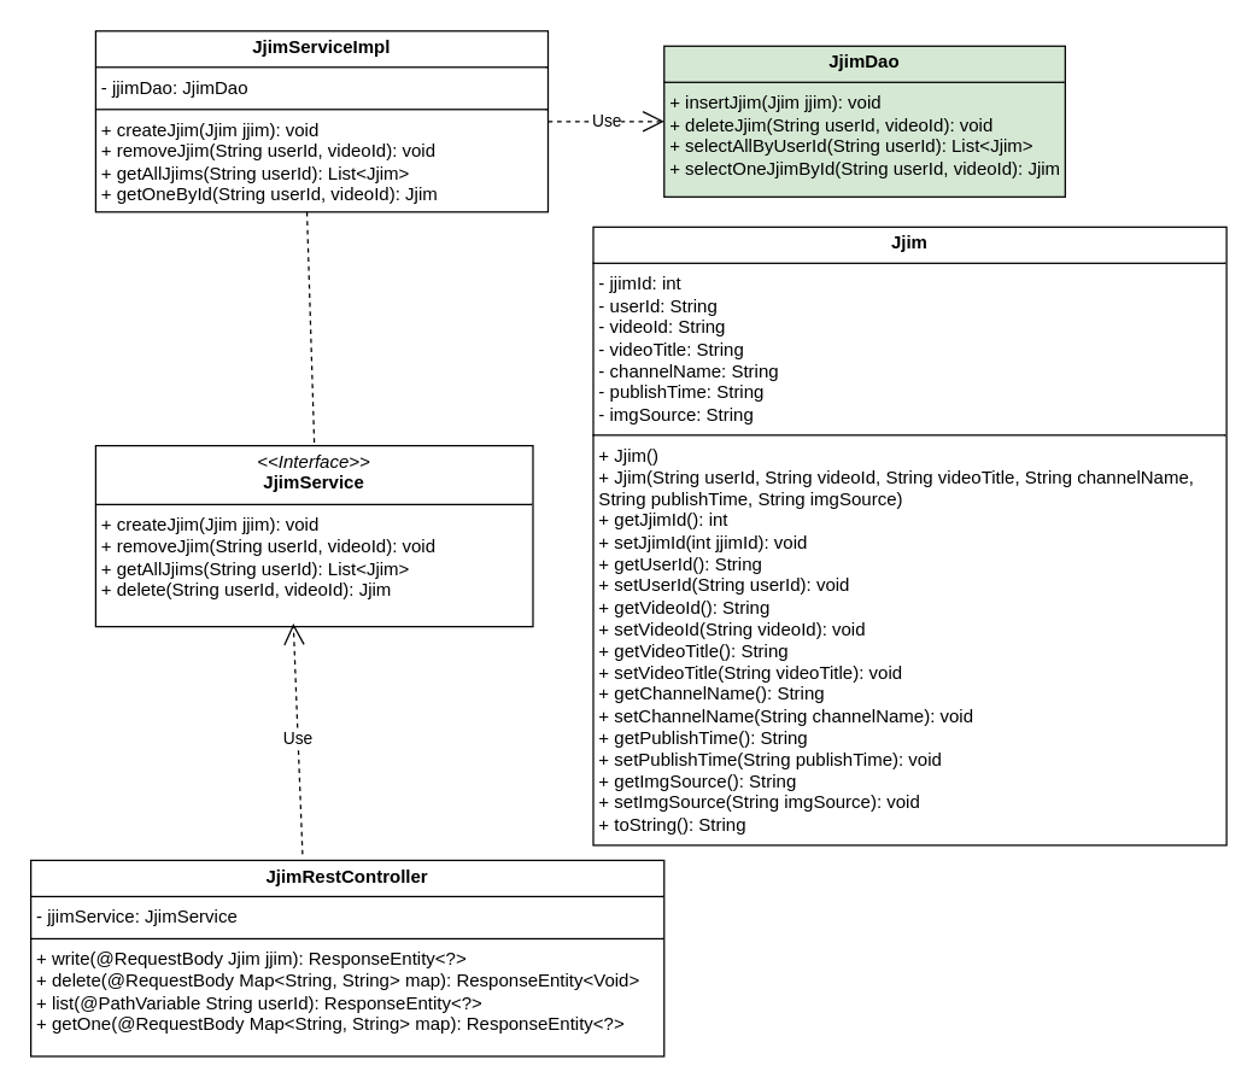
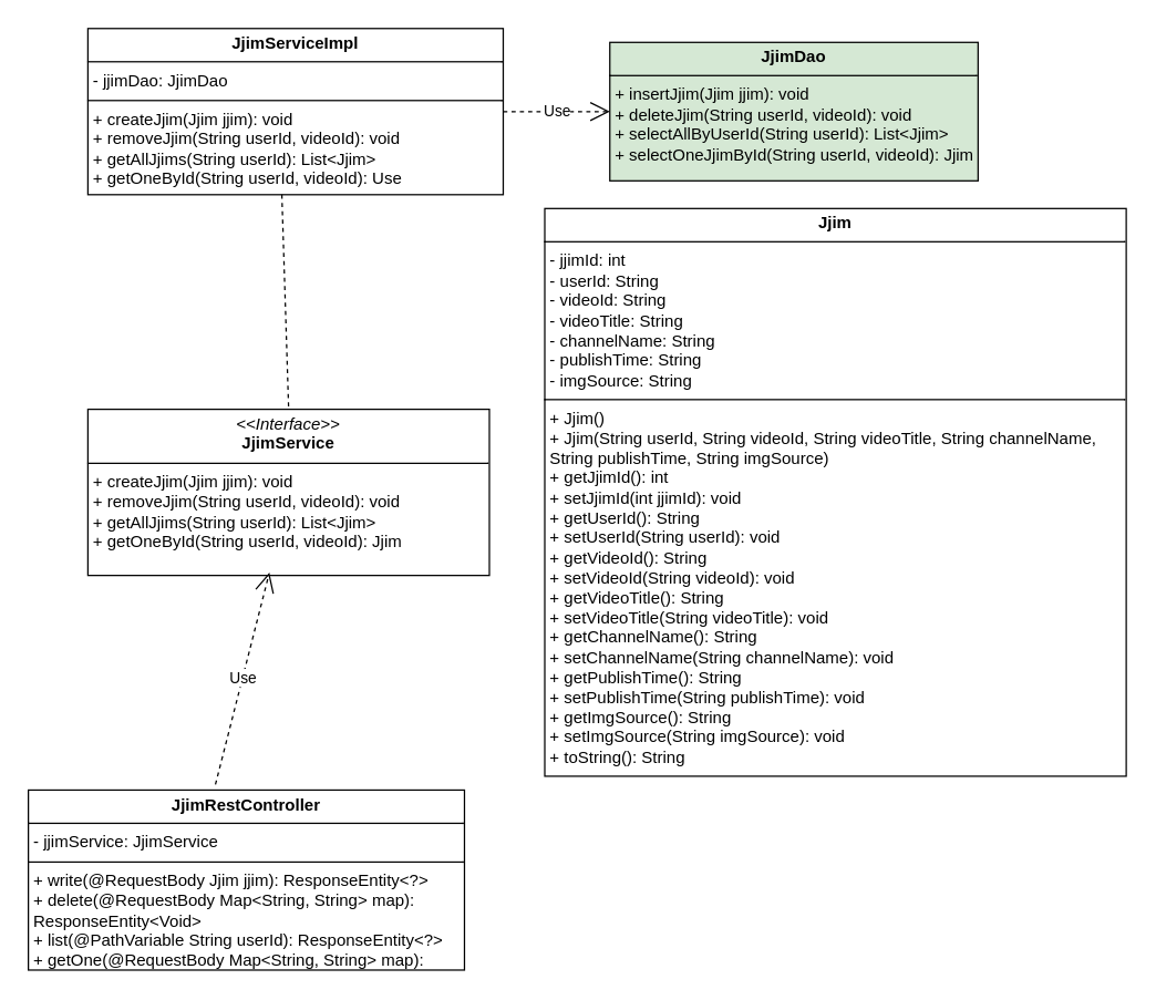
- <mxCell id="4" value="&lt;p style=&quot;margin:0px;margin-top:4px;text-align:center;&quot;&gt;&lt;span style=&quot;font-weight: 700; text-wrap: nowrap; background-color: initial;&quot;&gt;Jjim&lt;/span&gt;&lt;span style=&quot;font-weight: 700; text-wrap: nowrap;&quot;&gt;ServiceImpl&lt;/span&gt;&lt;br&gt;&lt;/p&gt;&lt;hr size=&quot;1&quot; style=&quot;border-style:solid;&quot;&gt;&lt;p style=&quot;margin:0px;margin-left:4px;&quot;&gt;- jjimDao: JjimDao&lt;/p&gt;&lt;hr size=&quot;1&quot; style=&quot;border-style:solid;&quot;&gt;&lt;p style=&quot;margin:0px;margin-left:4px;&quot;&gt;+ createJjim(Jjim jjim): void&lt;/p&gt;&lt;p style=&quot;margin:0px;margin-left:4px;&quot;&gt;+ removeJjim(String userId, videoId): void&lt;/p&gt;&lt;p style=&quot;margin:0px;margin-left:4px;&quot;&gt;+ getAllJjims(String userId): List&amp;lt;Jjim&amp;gt;&lt;/p&gt;&lt;p style=&quot;margin:0px;margin-left:4px;&quot;&gt;+ getOneById(String userId, videoId): Jjim&lt;/p&gt;" style="verticalAlign=top;align=left;overflow=fill;html=1;whiteSpace=wrap;" parent="1" vertex="1"><mxGeometry x="63" y="20" width="300" height="120" as="geometry" /></mxCell>
+ <mxCell id="4" value="&lt;p style=&quot;margin:0px;margin-top:4px;text-align:center;&quot;&gt;&lt;span style=&quot;font-weight: 700; text-wrap: nowrap; background-color: initial;&quot;&gt;Jjim&lt;/span&gt;&lt;span style=&quot;font-weight: 700; text-wrap: nowrap;&quot;&gt;ServiceImpl&lt;/span&gt;&lt;br&gt;&lt;/p&gt;&lt;hr size=&quot;1&quot; style=&quot;border-style:solid;&quot;&gt;&lt;p style=&quot;margin:0px;margin-left:4px;&quot;&gt;- jjimDao: JjimDao&lt;/p&gt;&lt;hr size=&quot;1&quot; style=&quot;border-style:solid;&quot;&gt;&lt;p style=&quot;margin:0px;margin-left:4px;&quot;&gt;+ createJjim(Jjim jjim): void&lt;/p&gt;&lt;p style=&quot;margin:0px;margin-left:4px;&quot;&gt;+ removeJjim(String userId, videoId): void&lt;/p&gt;&lt;p style=&quot;margin:0px;margin-left:4px;&quot;&gt;+ getAllJjims(String userId): List&amp;lt;Jjim&amp;gt;&lt;/p&gt;&lt;p style=&quot;margin:0px;margin-left:4px;&quot;&gt;+ getOneById(String userId, videoId): Use&lt;/p&gt;" style="verticalAlign=top;align=left;overflow=fill;html=1;whiteSpace=wrap;" parent="1" vertex="1"><mxGeometry x="63" y="20" width="300" height="120" as="geometry" /></mxCell>
- <mxCell id="2" value="&lt;p style=&quot;margin:0px;margin-top:4px;text-align:center;&quot;&gt;&lt;i&gt;&amp;lt;&amp;lt;Interface&amp;gt;&amp;gt;&lt;/i&gt;&lt;br&gt;&lt;span style=&quot;font-weight: 700; text-wrap: nowrap;&quot;&gt;Jjim&lt;/span&gt;&lt;b&gt;Service&lt;/b&gt;&lt;/p&gt;&lt;hr size=&quot;1&quot; style=&quot;border-style:solid;&quot;&gt;&lt;p style=&quot;margin:0px;margin-left:4px;&quot;&gt;&lt;/p&gt;&lt;p style=&quot;margin:0px;margin-left:4px;&quot;&gt;+ createJjim(Jjim jjim): void&lt;/p&gt;&lt;p style=&quot;margin:0px;margin-left:4px;&quot;&gt;+ removeJjim(String userId, videoId): void&lt;/p&gt;&lt;p style=&quot;margin:0px;margin-left:4px;&quot;&gt;+ getAllJjims(String userId): List&amp;lt;Jjim&amp;gt;&lt;/p&gt;&lt;p style=&quot;margin:0px;margin-left:4px;&quot;&gt;+ delete(String userId, videoId): Jjim&lt;/p&gt;" style="verticalAlign=top;align=left;overflow=fill;html=1;whiteSpace=wrap;" parent="1" vertex="1"><mxGeometry x="63" y="295" width="290" height="120" as="geometry" /></mxCell>
+ <mxCell id="2" value="&lt;p style=&quot;margin:0px;margin-top:4px;text-align:center;&quot;&gt;&lt;i&gt;&amp;lt;&amp;lt;Interface&amp;gt;&amp;gt;&lt;/i&gt;&lt;br&gt;&lt;span style=&quot;font-weight: 700; text-wrap: nowrap;&quot;&gt;Jjim&lt;/span&gt;&lt;b&gt;Service&lt;/b&gt;&lt;/p&gt;&lt;hr size=&quot;1&quot; style=&quot;border-style:solid;&quot;&gt;&lt;p style=&quot;margin:0px;margin-left:4px;&quot;&gt;&lt;/p&gt;&lt;p style=&quot;margin:0px;margin-left:4px;&quot;&gt;+ createJjim(Jjim jjim): void&lt;/p&gt;&lt;p style=&quot;margin:0px;margin-left:4px;&quot;&gt;+ removeJjim(String userId, videoId): void&lt;/p&gt;&lt;p style=&quot;margin:0px;margin-left:4px;&quot;&gt;+ getAllJjims(String userId): List&amp;lt;Jjim&amp;gt;&lt;/p&gt;&lt;p style=&quot;margin:0px;margin-left:4px;&quot;&gt;+ getOneById(String userId, videoId): Jjim&lt;/p&gt;" style="verticalAlign=top;align=left;overflow=fill;html=1;whiteSpace=wrap;" parent="1" vertex="1"><mxGeometry x="63" y="295" width="290" height="120" as="geometry" /></mxCell>
- <mxCell id="5" value="&lt;p style=&quot;margin:0px;margin-top:4px;text-align:center;&quot;&gt;&lt;span style=&quot;font-weight: 700; text-wrap: nowrap; background-color: initial;&quot;&gt;Jjim&lt;/span&gt;&lt;span style=&quot;font-weight: 700; text-wrap: nowrap;&quot;&gt;RestController&lt;/span&gt;&lt;br&gt;&lt;/p&gt;&lt;hr size=&quot;1&quot; style=&quot;border-style:solid;&quot;&gt;&lt;p style=&quot;margin:0px;margin-left:4px;&quot;&gt;- jjimService: JjimService&lt;/p&gt;&lt;hr size=&quot;1&quot; style=&quot;border-style:solid;&quot;&gt;&lt;p style=&quot;margin:0px;margin-left:4px;&quot;&gt;+ write(@RequestBody Jjim jjim): ResponseEntity&amp;lt;?&amp;gt;&lt;/p&gt;&lt;p style=&quot;margin:0px;margin-left:4px;&quot;&gt;+ delete(@RequestBody Map&amp;lt;String, String&amp;gt; map): ResponseEntity&amp;lt;Void&amp;gt;&lt;/p&gt;&lt;p style=&quot;margin:0px;margin-left:4px;&quot;&gt;+ list(@PathVariable String userId): ResponseEntity&amp;lt;?&amp;gt;&lt;/p&gt;&lt;p style=&quot;margin:0px;margin-left:4px;&quot;&gt;+ getOne(@RequestBody Map&amp;lt;String, String&amp;gt; map): ResponseEntity&amp;lt;?&amp;gt;&lt;/p&gt;&lt;div&gt;&lt;br&gt;&lt;/div&gt;" style="verticalAlign=top;align=left;overflow=fill;html=1;whiteSpace=wrap;" parent="1" vertex="1"><mxGeometry x="20" y="570" width="420" height="130" as="geometry" /></mxCell>
+ <mxCell id="5" value="&lt;p style=&quot;margin:0px;margin-top:4px;text-align:center;&quot;&gt;&lt;span style=&quot;font-weight: 700; text-wrap: nowrap; background-color: initial;&quot;&gt;Jjim&lt;/span&gt;&lt;span style=&quot;font-weight: 700; text-wrap: nowrap;&quot;&gt;RestController&lt;/span&gt;&lt;br&gt;&lt;/p&gt;&lt;hr size=&quot;1&quot; style=&quot;border-style:solid;&quot;&gt;&lt;p style=&quot;margin:0px;margin-left:4px;&quot;&gt;- jjimService: JjimService&lt;/p&gt;&lt;hr size=&quot;1&quot; style=&quot;border-style:solid;&quot;&gt;&lt;p style=&quot;margin:0px;margin-left:4px;&quot;&gt;+ write(@RequestBody Jjim jjim): ResponseEntity&amp;lt;?&amp;gt;&lt;/p&gt;&lt;p style=&quot;margin:0px;margin-left:4px;&quot;&gt;+ delete(@RequestBody Map&amp;lt;String, String&amp;gt; map): ResponseEntity&amp;lt;Void&amp;gt;&lt;/p&gt;&lt;p style=&quot;margin:0px;margin-left:4px;&quot;&gt;+ list(@PathVariable String userId): ResponseEntity&amp;lt;?&amp;gt;&lt;/p&gt;&lt;p style=&quot;margin:0px;margin-left:4px;&quot;&gt;+ getOne(@RequestBody Map&amp;lt;String, String&amp;gt; map): ResponseEntity&amp;lt;?&amp;gt;&lt;/p&gt;&lt;div&gt;&lt;br&gt;&lt;/div&gt;" style="verticalAlign=top;align=left;overflow=fill;html=1;whiteSpace=wrap;" parent="1" vertex="1"><mxGeometry x="20" y="570" width="315" height="130" as="geometry" /></mxCell>
